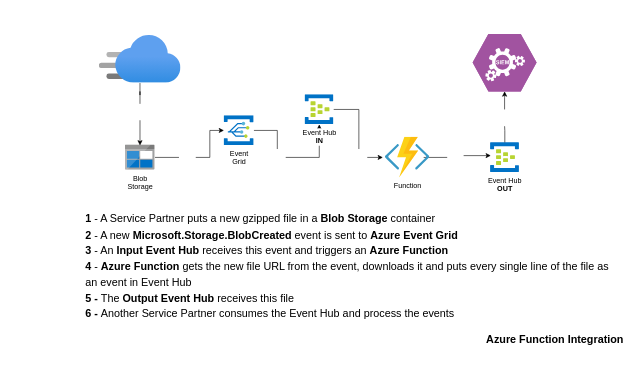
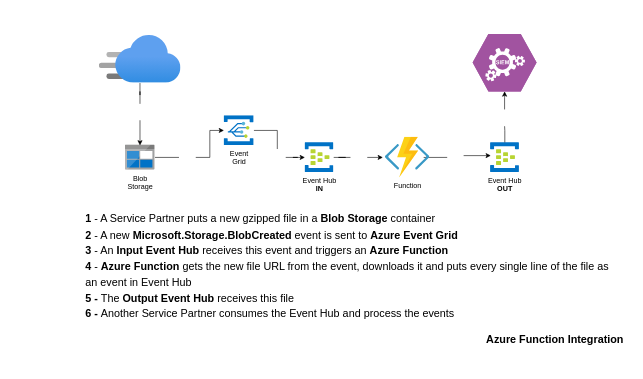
- <mxCell id="6" value="Event Hub&lt;br&gt;&lt;b&gt;IN&lt;/b&gt;" style="sketch=0;aspect=fixed;html=1;points=[];align=center;image;fontSize=12;image=img/lib/mscae/Event_Hubs.svg;" parent="1" vertex="1"><mxGeometry x="507.83" y="157" width="48" height="50" as="geometry" /></mxCell>
+ <mxCell id="6" value="Event Hub&lt;br&gt;&lt;b&gt;IN&lt;/b&gt;" style="sketch=0;aspect=fixed;html=1;points=[];align=center;image;fontSize=12;image=img/lib/mscae/Event_Hubs.svg;" parent="1" vertex="1"><mxGeometry x="507.83" y="237" width="48" height="50" as="geometry" /></mxCell>
